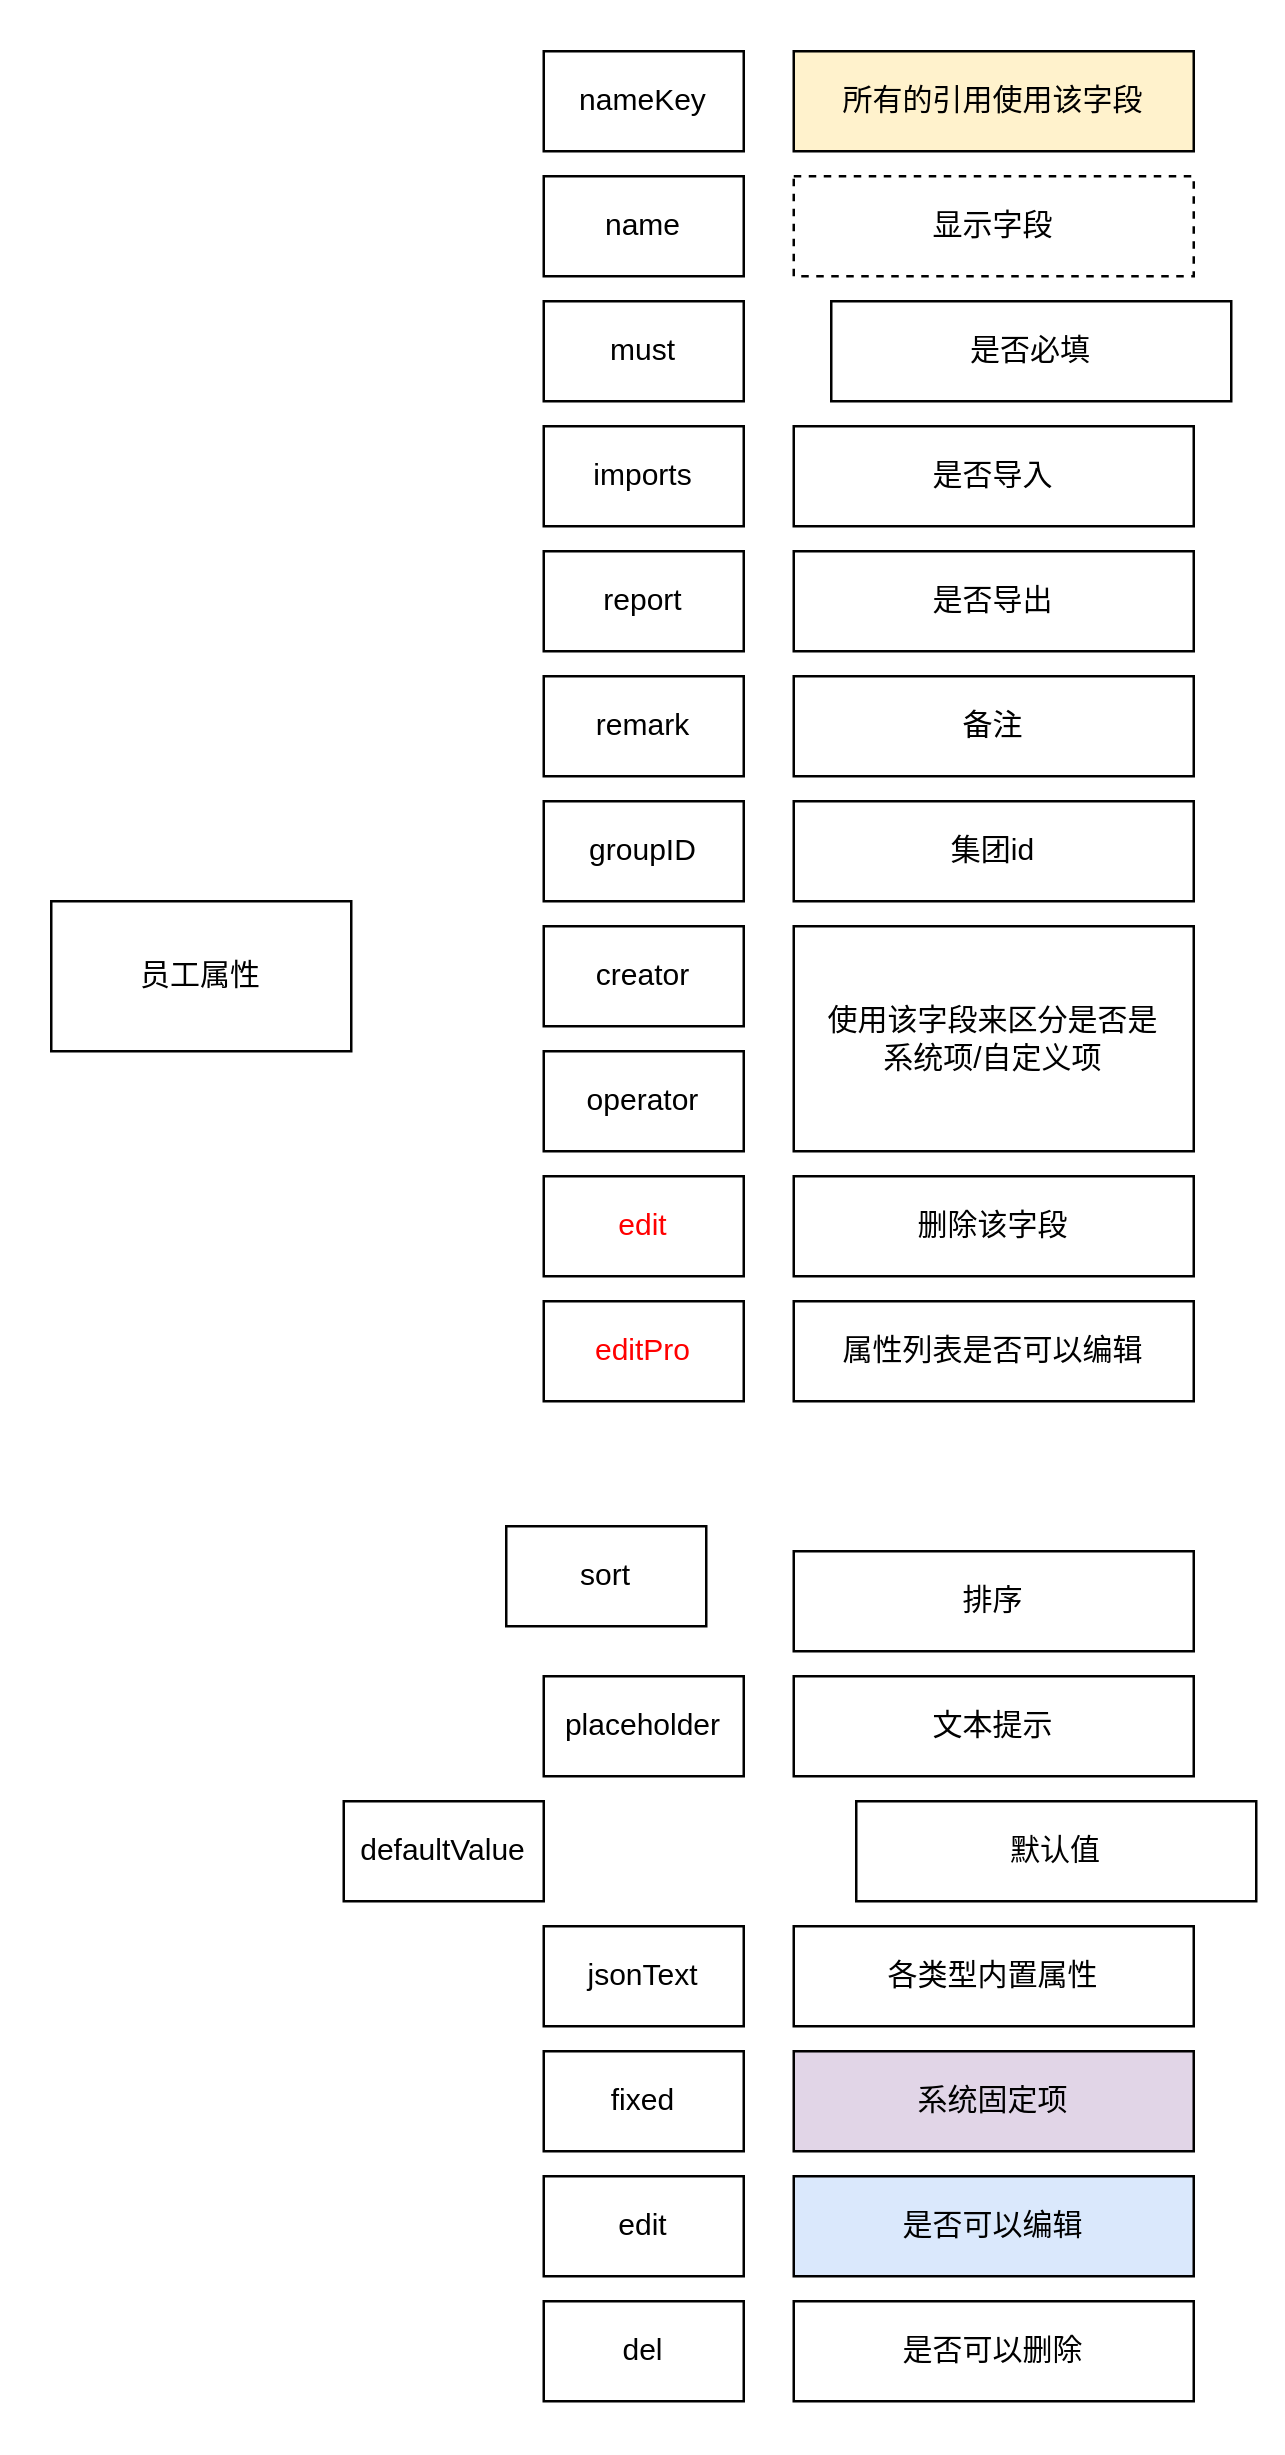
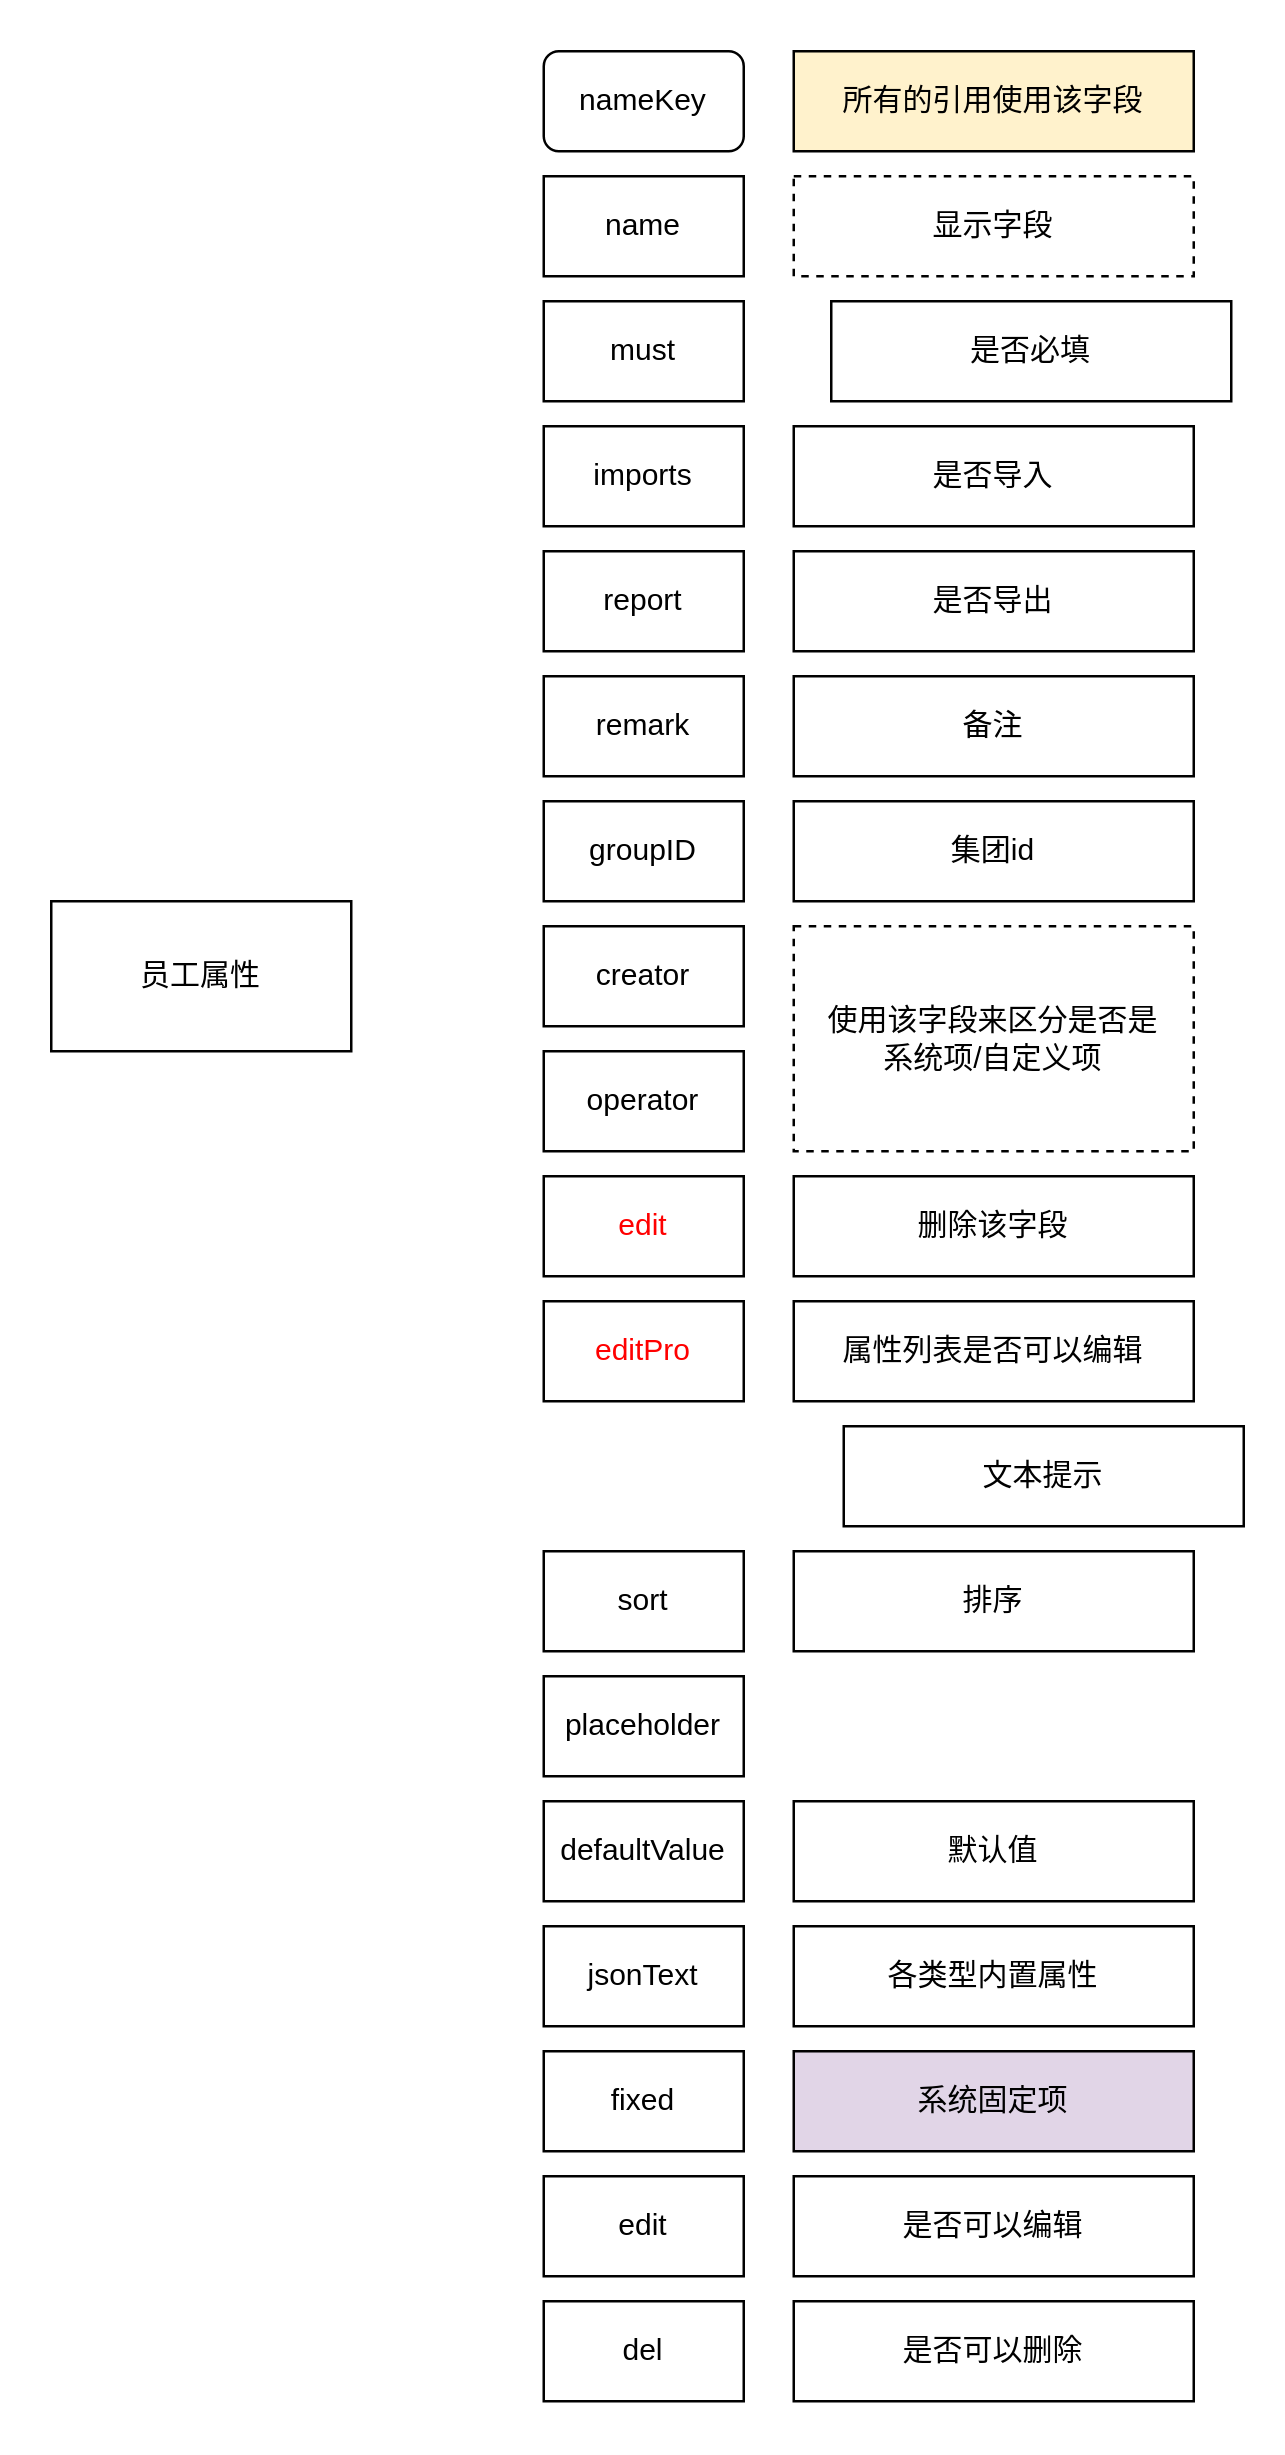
- <mxCell id="3" value="nameKey" style="rounded=0;whiteSpace=wrap;html=1;" vertex="1" parent="1"><mxGeometry x="217" y="20" width="80" height="40" as="geometry" /></mxCell>
+ <mxCell id="3" value="nameKey" style="whiteSpace=wrap;html=1;rounded=1;" vertex="1" parent="1"><mxGeometry x="217" y="20" width="80" height="40" as="geometry" /></mxCell>
- <mxCell id="28" value="使用该字段来区分是否是&lt;br&gt;系统项/自定义项" style="rounded=0;whiteSpace=wrap;html=1;" vertex="1" parent="1"><mxGeometry x="317" y="370" width="160" height="90" as="geometry" /></mxCell>
+ <mxCell id="28" value="使用该字段来区分是否是&lt;br&gt;系统项/自定义项" style="rounded=0;whiteSpace=wrap;html=1;dashed=1;" vertex="1" parent="1"><mxGeometry x="317" y="370" width="160" height="90" as="geometry" /></mxCell>
- <mxCell id="14" value="sort" style="rounded=0;whiteSpace=wrap;html=1;" vertex="1" parent="1"><mxGeometry x="202" y="610" width="80" height="40" as="geometry" /></mxCell>
+ <mxCell id="14" value="sort" style="rounded=0;whiteSpace=wrap;html=1;" vertex="1" parent="1"><mxGeometry x="217" y="620" width="80" height="40" as="geometry" /></mxCell>
- <mxCell id="36" value="文本提示" style="rounded=0;whiteSpace=wrap;html=1;" vertex="1" parent="1"><mxGeometry x="317" y="670" width="160" height="40" as="geometry" /></mxCell>
+ <mxCell id="36" value="文本提示" style="rounded=0;whiteSpace=wrap;html=1;" vertex="1" parent="1"><mxGeometry x="337" y="570" width="160" height="40" as="geometry" /></mxCell>
- <mxCell id="16" value="defaultValue" style="rounded=0;whiteSpace=wrap;html=1;" vertex="1" parent="1"><mxGeometry x="137" y="720" width="80" height="40" as="geometry" /></mxCell>
+ <mxCell id="16" value="defaultValue" style="rounded=0;whiteSpace=wrap;html=1;" vertex="1" parent="1"><mxGeometry x="217" y="720" width="80" height="40" as="geometry" /></mxCell>
- <mxCell id="37" value="默认值" style="rounded=0;whiteSpace=wrap;html=1;" vertex="1" parent="1"><mxGeometry x="342" y="720" width="160" height="40" as="geometry" /></mxCell>
+ <mxCell id="37" value="默认值" style="rounded=0;whiteSpace=wrap;html=1;" vertex="1" parent="1"><mxGeometry x="317" y="720" width="160" height="40" as="geometry" /></mxCell>
- <mxCell id="33" value="是否可以编辑" style="rounded=0;whiteSpace=wrap;html=1;fillColor=#dae8fc;" vertex="1" parent="1"><mxGeometry x="317" y="870" width="160" height="40" as="geometry" /></mxCell>
+ <mxCell id="33" value="是否可以编辑" style="rounded=0;whiteSpace=wrap;html=1;" vertex="1" parent="1"><mxGeometry x="317" y="870" width="160" height="40" as="geometry" /></mxCell>
